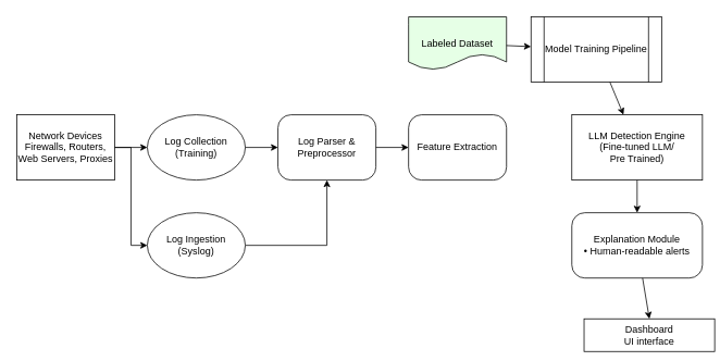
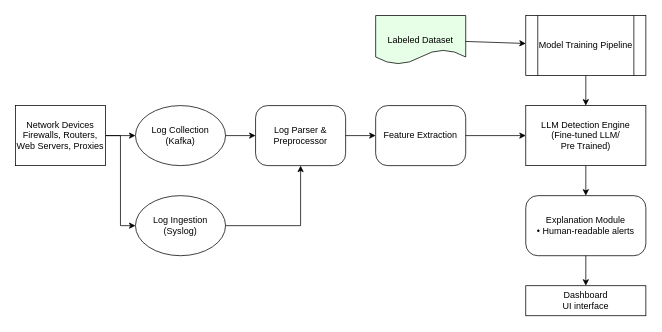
- <mxCell id="9" value="Model Training Pipeline" style="shape=process;whiteSpace=wrap;html=1;" vertex="1" parent="1"><mxGeometry x="650" y="20" width="160" height="80" as="geometry" /></mxCell>
+ <mxCell id="9" value="Model Training Pipeline" style="shape=process;whiteSpace=wrap;html=1;" vertex="1" parent="1"><mxGeometry x="700" y="20" width="160" height="80" as="geometry" /></mxCell>
- <mxCell id="4" value="Log Collection&lt;div&gt;(Training)&lt;/div&gt;" style="ellipse;whiteSpace=wrap;html=1;" vertex="1" parent="1"><mxGeometry x="180" y="140" width="120" height="80" as="geometry" /></mxCell>
+ <mxCell id="4" value="Log Collection&lt;div&gt;(Kafka)&lt;/div&gt;" style="ellipse;whiteSpace=wrap;html=1;" vertex="1" parent="1"><mxGeometry x="180" y="140" width="120" height="80" as="geometry" /></mxCell>
+ <mxCell id="14" edge="1" parent="1" source="6" target="7"><mxGeometry relative="1" as="geometry" /></mxCell>
- <mxCell id="19" value="Dashboard&lt;br&gt;UI interface" style="rounded=0;whiteSpace=wrap;html=1;" vertex="1" parent="1"><mxGeometry x="715" y="390" width="160" height="40" as="geometry" /></mxCell>
+ <mxCell id="19" value="Dashboard&lt;br&gt;UI interface" style="rounded=0;whiteSpace=wrap;html=1;" vertex="1" parent="1"><mxGeometry x="700" y="380" width="160" height="40" as="geometry" /></mxCell>
